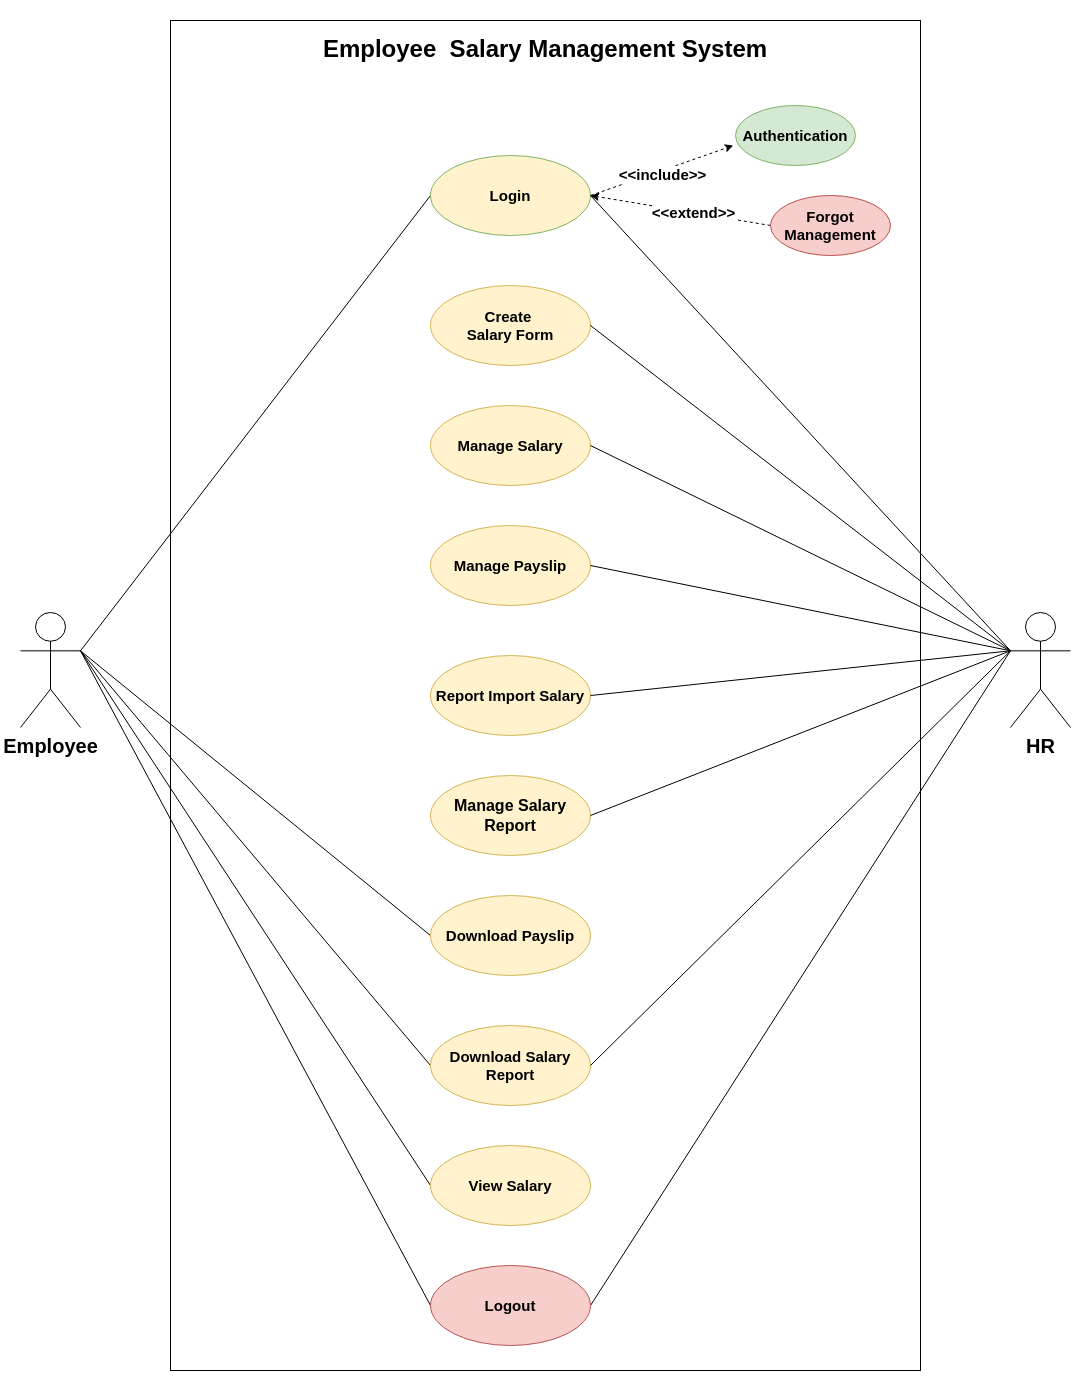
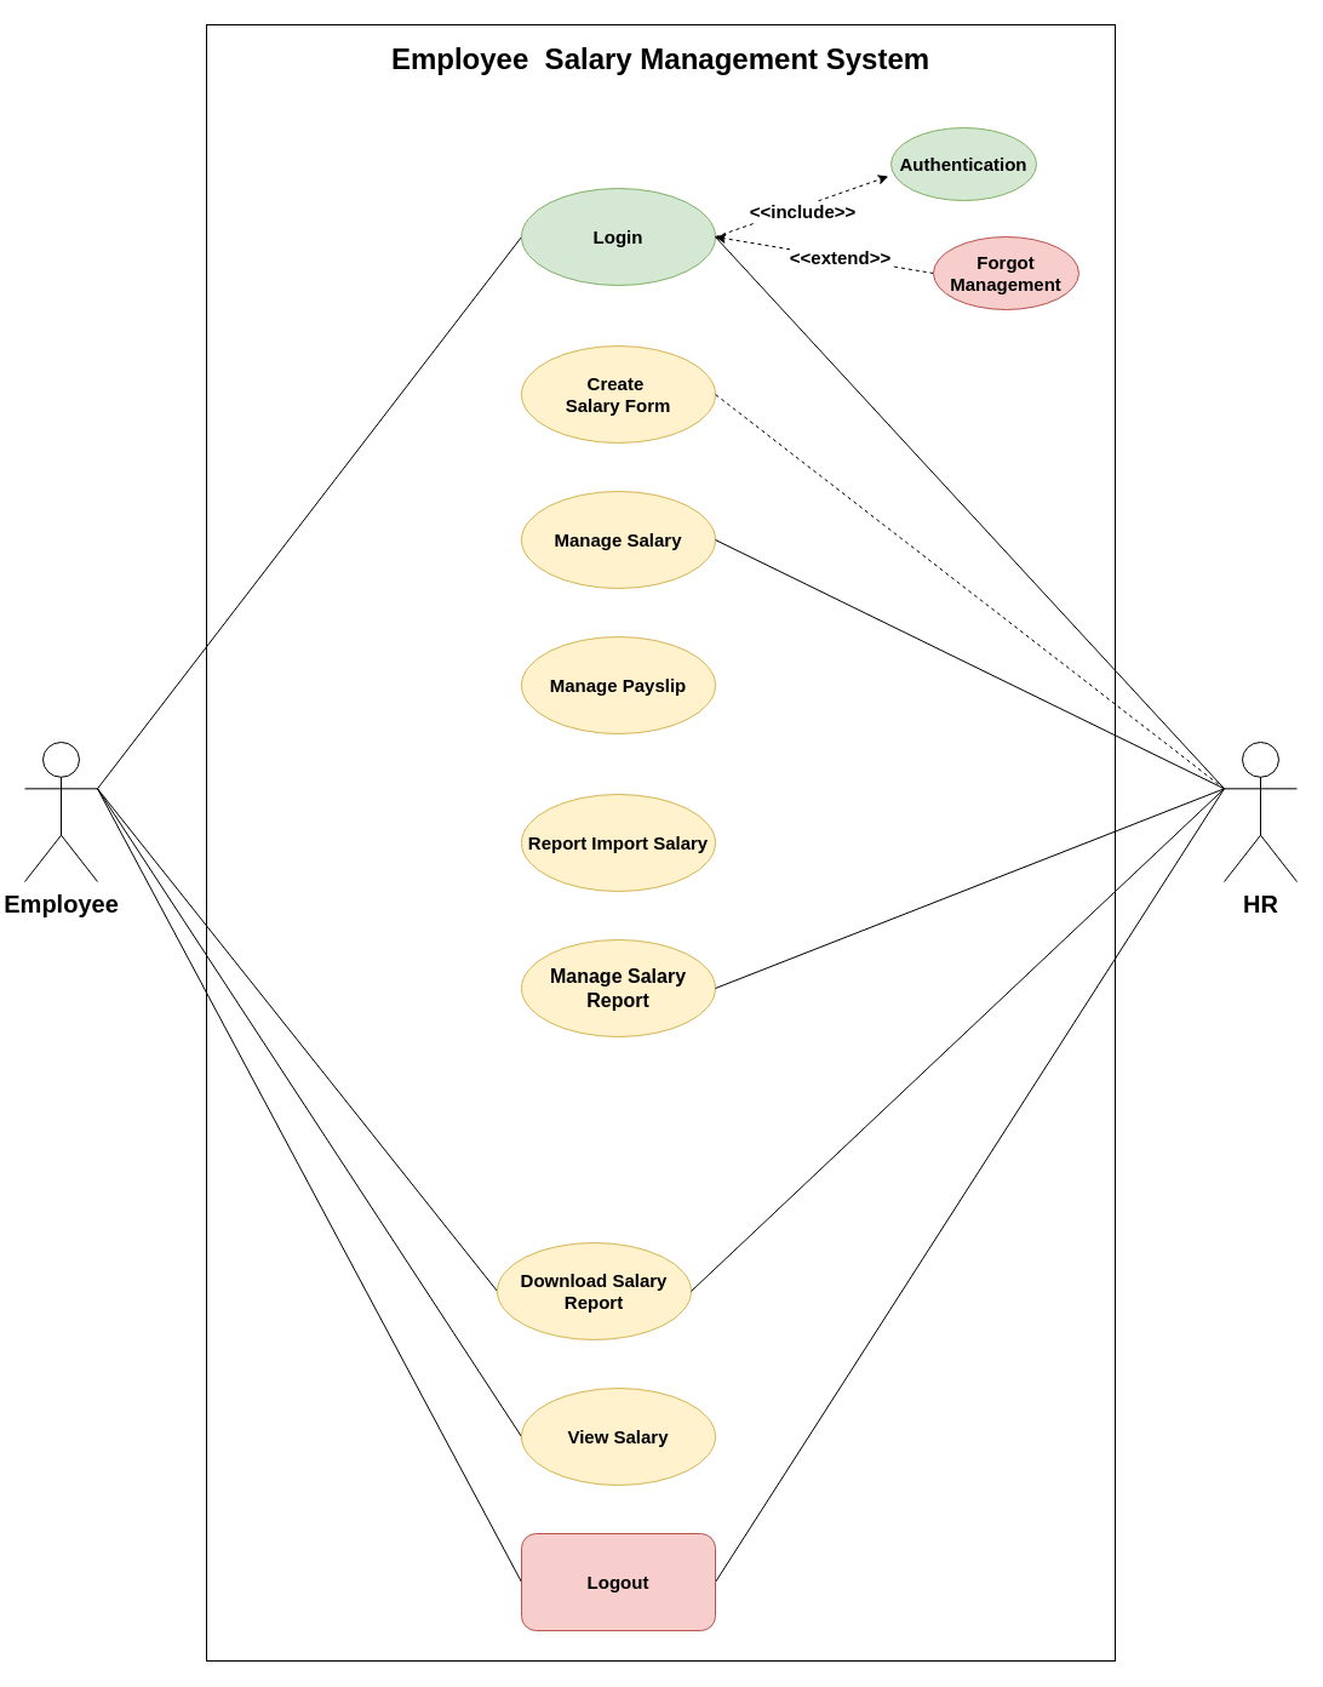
- <mxCell id="10" value="Login" style="ellipse;whiteSpace=wrap;html=1;fontStyle=1;fontSize=15;fillColor=#fff2cc;strokeColor=#82b366;" vertex="1" parent="1"><mxGeometry x="430" y="155" width="160" height="80" as="geometry" /></mxCell>
+ <mxCell id="10" value="Login" style="ellipse;whiteSpace=wrap;html=1;fontStyle=1;fontSize=15;fillColor=#d5e8d4;strokeColor=#82b366;" vertex="1" parent="1"><mxGeometry x="430" y="155" width="160" height="80" as="geometry" /></mxCell>
- <mxCell id="21" style="rounded=0;orthogonalLoop=1;jettySize=auto;html=1;exitX=0;exitY=0.333;exitDx=0;exitDy=0;exitPerimeter=0;entryX=1;entryY=0.5;entryDx=0;entryDy=0;endArrow=none;endFill=0;fontStyle=1;fontSize=15;" edge="1" parent="1" source="3" target="11"><mxGeometry relative="1" as="geometry" /></mxCell>
+ <mxCell id="21" style="rounded=0;orthogonalLoop=1;jettySize=auto;html=1;exitX=0;exitY=0.333;exitDx=0;exitDy=0;exitPerimeter=0;entryX=1;entryY=0.5;entryDx=0;entryDy=0;endArrow=none;endFill=0;fontStyle=1;fontSize=15;dashed=1;" edge="1" parent="1" source="3" target="11"><mxGeometry relative="1" as="geometry" /></mxCell>
- <mxCell id="23" style="rounded=0;orthogonalLoop=1;jettySize=auto;html=1;exitX=0;exitY=0.333;exitDx=0;exitDy=0;exitPerimeter=0;entryX=1;entryY=0.5;entryDx=0;entryDy=0;endArrow=none;endFill=0;fontStyle=1;fontSize=15;" edge="1" parent="1" source="3" target="13"><mxGeometry relative="1" as="geometry" /></mxCell>
- <mxCell id="24" style="rounded=0;orthogonalLoop=1;jettySize=auto;html=1;exitX=0;exitY=0.333;exitDx=0;exitDy=0;exitPerimeter=0;entryX=1;entryY=0.5;entryDx=0;entryDy=0;endArrow=none;endFill=0;fontStyle=1;fontSize=15;" edge="1" parent="1" source="3" target="14"><mxGeometry relative="1" as="geometry" /></mxCell>
- <mxCell id="8" style="rounded=0;orthogonalLoop=1;jettySize=auto;html=1;exitX=1;exitY=0.333;exitDx=0;exitDy=0;exitPerimeter=0;entryX=0;entryY=0.5;entryDx=0;entryDy=0;endArrow=none;endFill=0;fontStyle=1;fontSize=15;" edge="1" parent="1" source="9" target="16"><mxGeometry relative="1" as="geometry" /></mxCell>
- <mxCell id="16" value="Download Payslip" style="ellipse;whiteSpace=wrap;html=1;fontStyle=1;fontSize=15;fillColor=#fff2cc;strokeColor=#d6b656;" vertex="1" parent="1"><mxGeometry x="430" y="895" width="160" height="80" as="geometry" /></mxCell>
- <mxCell id="17" value="Download Salary Report" style="ellipse;whiteSpace=wrap;html=1;fontStyle=1;fontSize=15;fillColor=#fff2cc;strokeColor=#d6b656;" vertex="1" parent="1"><mxGeometry x="430" y="1025" width="160" height="80" as="geometry" /></mxCell>
+ <mxCell id="17" value="Download Salary Report" style="ellipse;whiteSpace=wrap;html=1;fontStyle=1;fontSize=15;fillColor=#fff2cc;strokeColor=#d6b656;" vertex="1" parent="1"><mxGeometry x="410" y="1025" width="160" height="80" as="geometry" /></mxCell>
- <mxCell id="27" value="Logout" style="ellipse;whiteSpace=wrap;html=1;fontStyle=1;fontSize=15;fillColor=#f8cecc;strokeColor=#b85450;" vertex="1" parent="1"><mxGeometry x="430" y="1265" width="160" height="80" as="geometry" /></mxCell>
+ <mxCell id="27" value="Logout" style="whiteSpace=wrap;html=1;fontStyle=1;fontSize=15;fillColor=#f8cecc;strokeColor=#b85450;rounded=1;" vertex="1" parent="1"><mxGeometry x="430" y="1265" width="160" height="80" as="geometry" /></mxCell>
